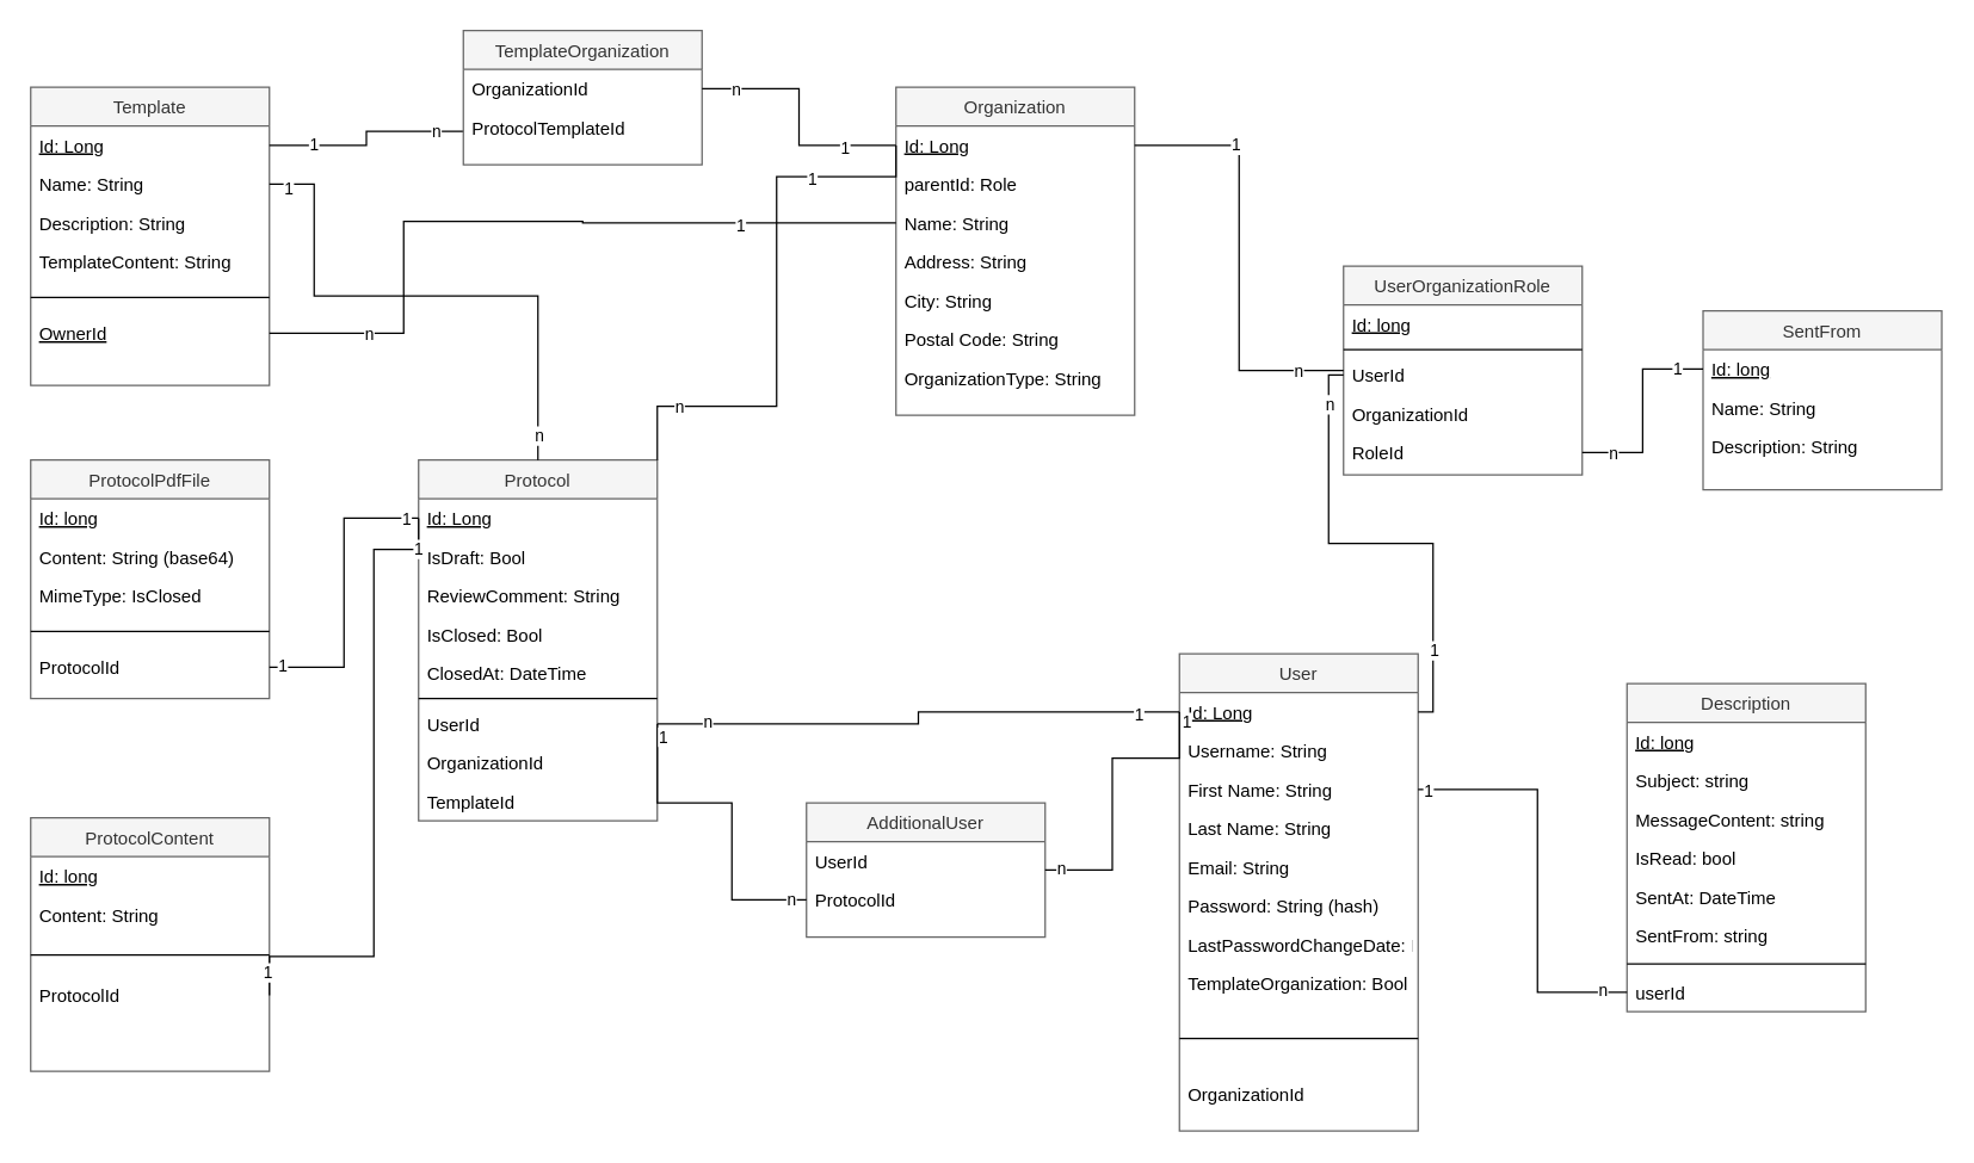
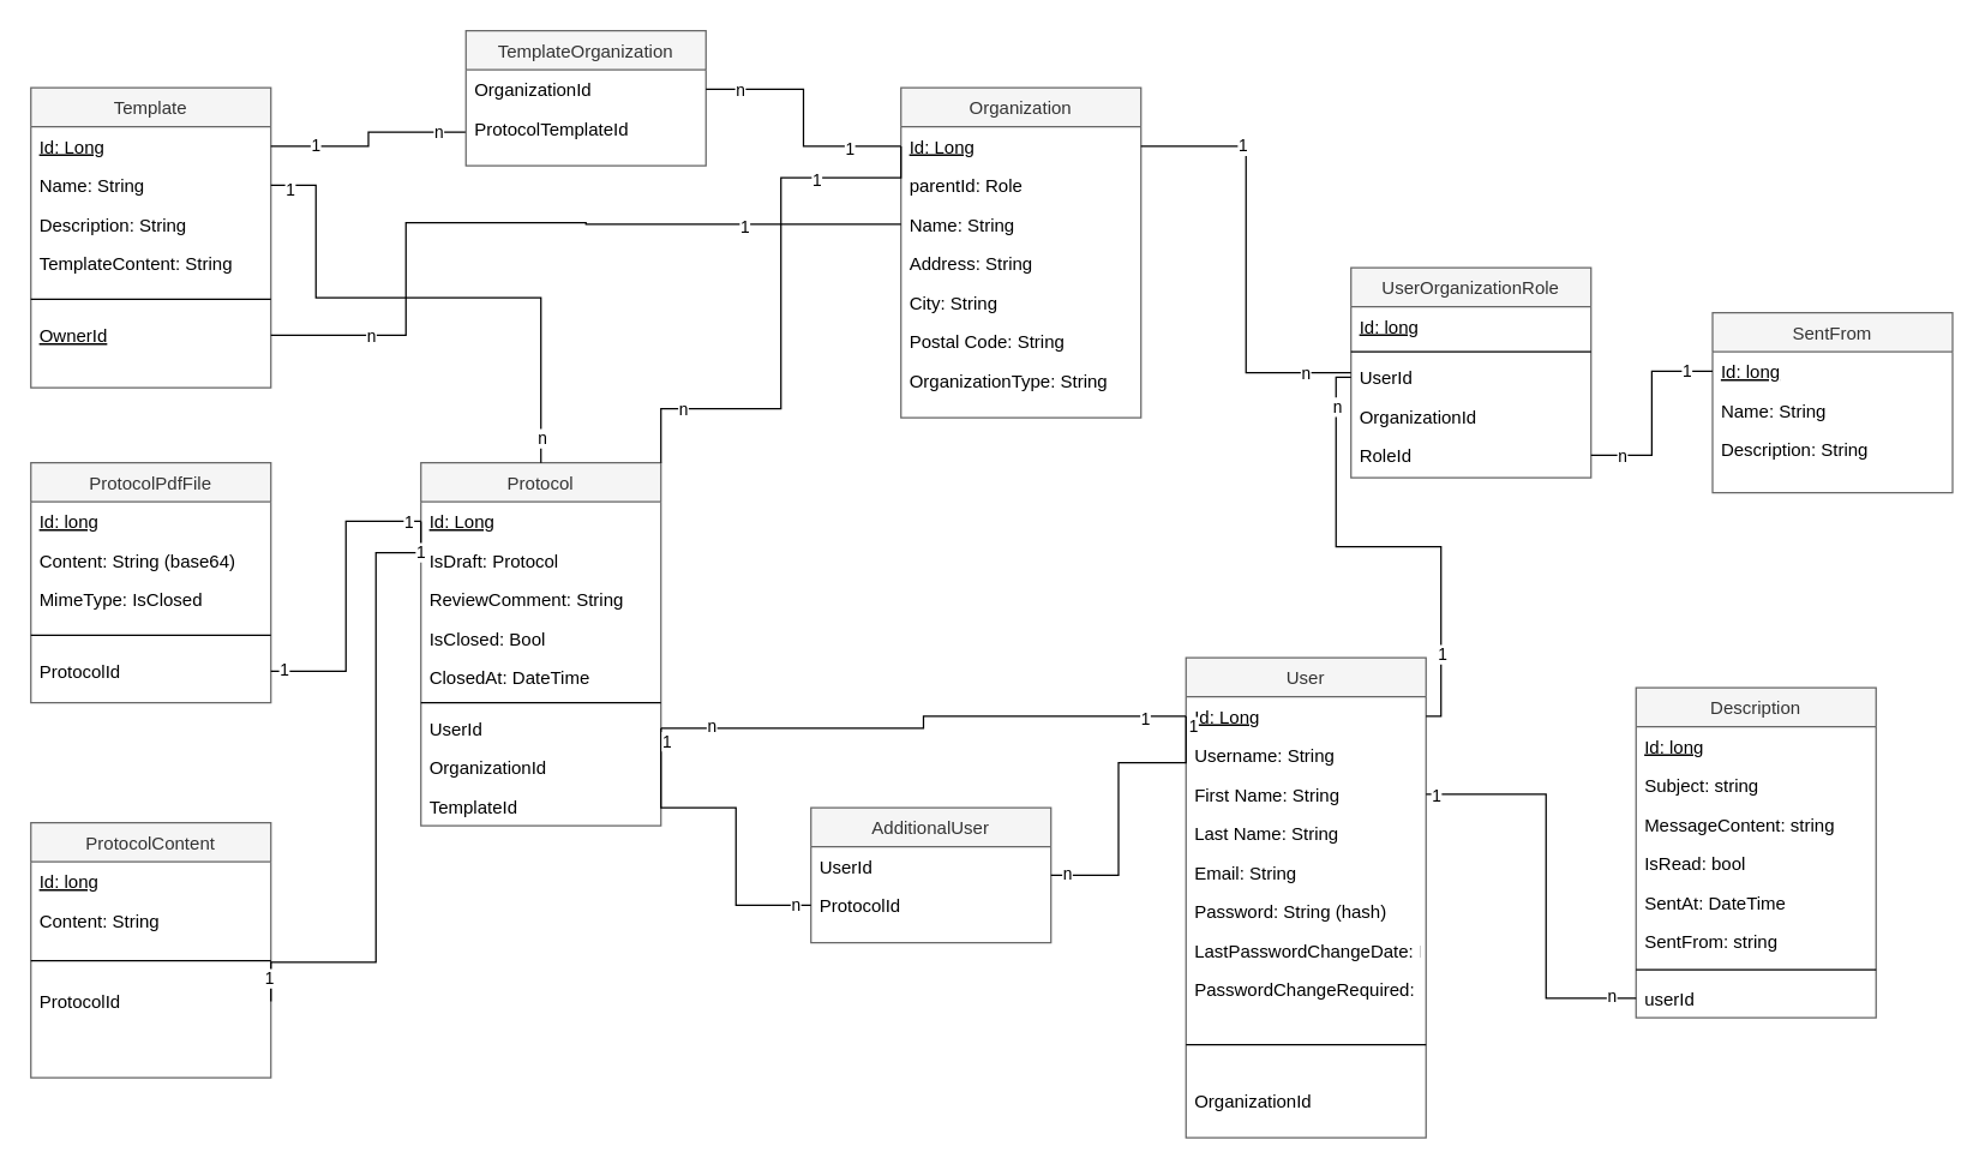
- <mxCell id="15" value="IsDraft: Bool" style="text;align=left;verticalAlign=top;spacingLeft=4;spacingRight=4;overflow=hidden;rotatable=0;points=[[0,0.5],[1,0.5]];portConstraint=eastwest;rounded=0;shadow=0;html=0;" parent="13" vertex="1"><mxGeometry y="52" width="160" height="26" as="geometry" /></mxCell>
+ <mxCell id="15" value="IsDraft: Protocol" style="text;align=left;verticalAlign=top;spacingLeft=4;spacingRight=4;overflow=hidden;rotatable=0;points=[[0,0.5],[1,0.5]];portConstraint=eastwest;rounded=0;shadow=0;html=0;" parent="13" vertex="1"><mxGeometry y="52" width="160" height="26" as="geometry" /></mxCell>
- <mxCell id="10" value="TemplateOrganization: Bool" style="text;align=left;verticalAlign=top;spacingLeft=4;spacingRight=4;overflow=hidden;rotatable=0;points=[[0,0.5],[1,0.5]];portConstraint=eastwest;rounded=0;shadow=0;html=0;" parent="2" vertex="1"><mxGeometry y="208" width="160" height="26" as="geometry" /></mxCell>
+ <mxCell id="10" value="PasswordChangeRequired: Bool" style="text;align=left;verticalAlign=top;spacingLeft=4;spacingRight=4;overflow=hidden;rotatable=0;points=[[0,0.5],[1,0.5]];portConstraint=eastwest;rounded=0;shadow=0;html=0;" parent="2" vertex="1"><mxGeometry y="208" width="160" height="26" as="geometry" /></mxCell>
